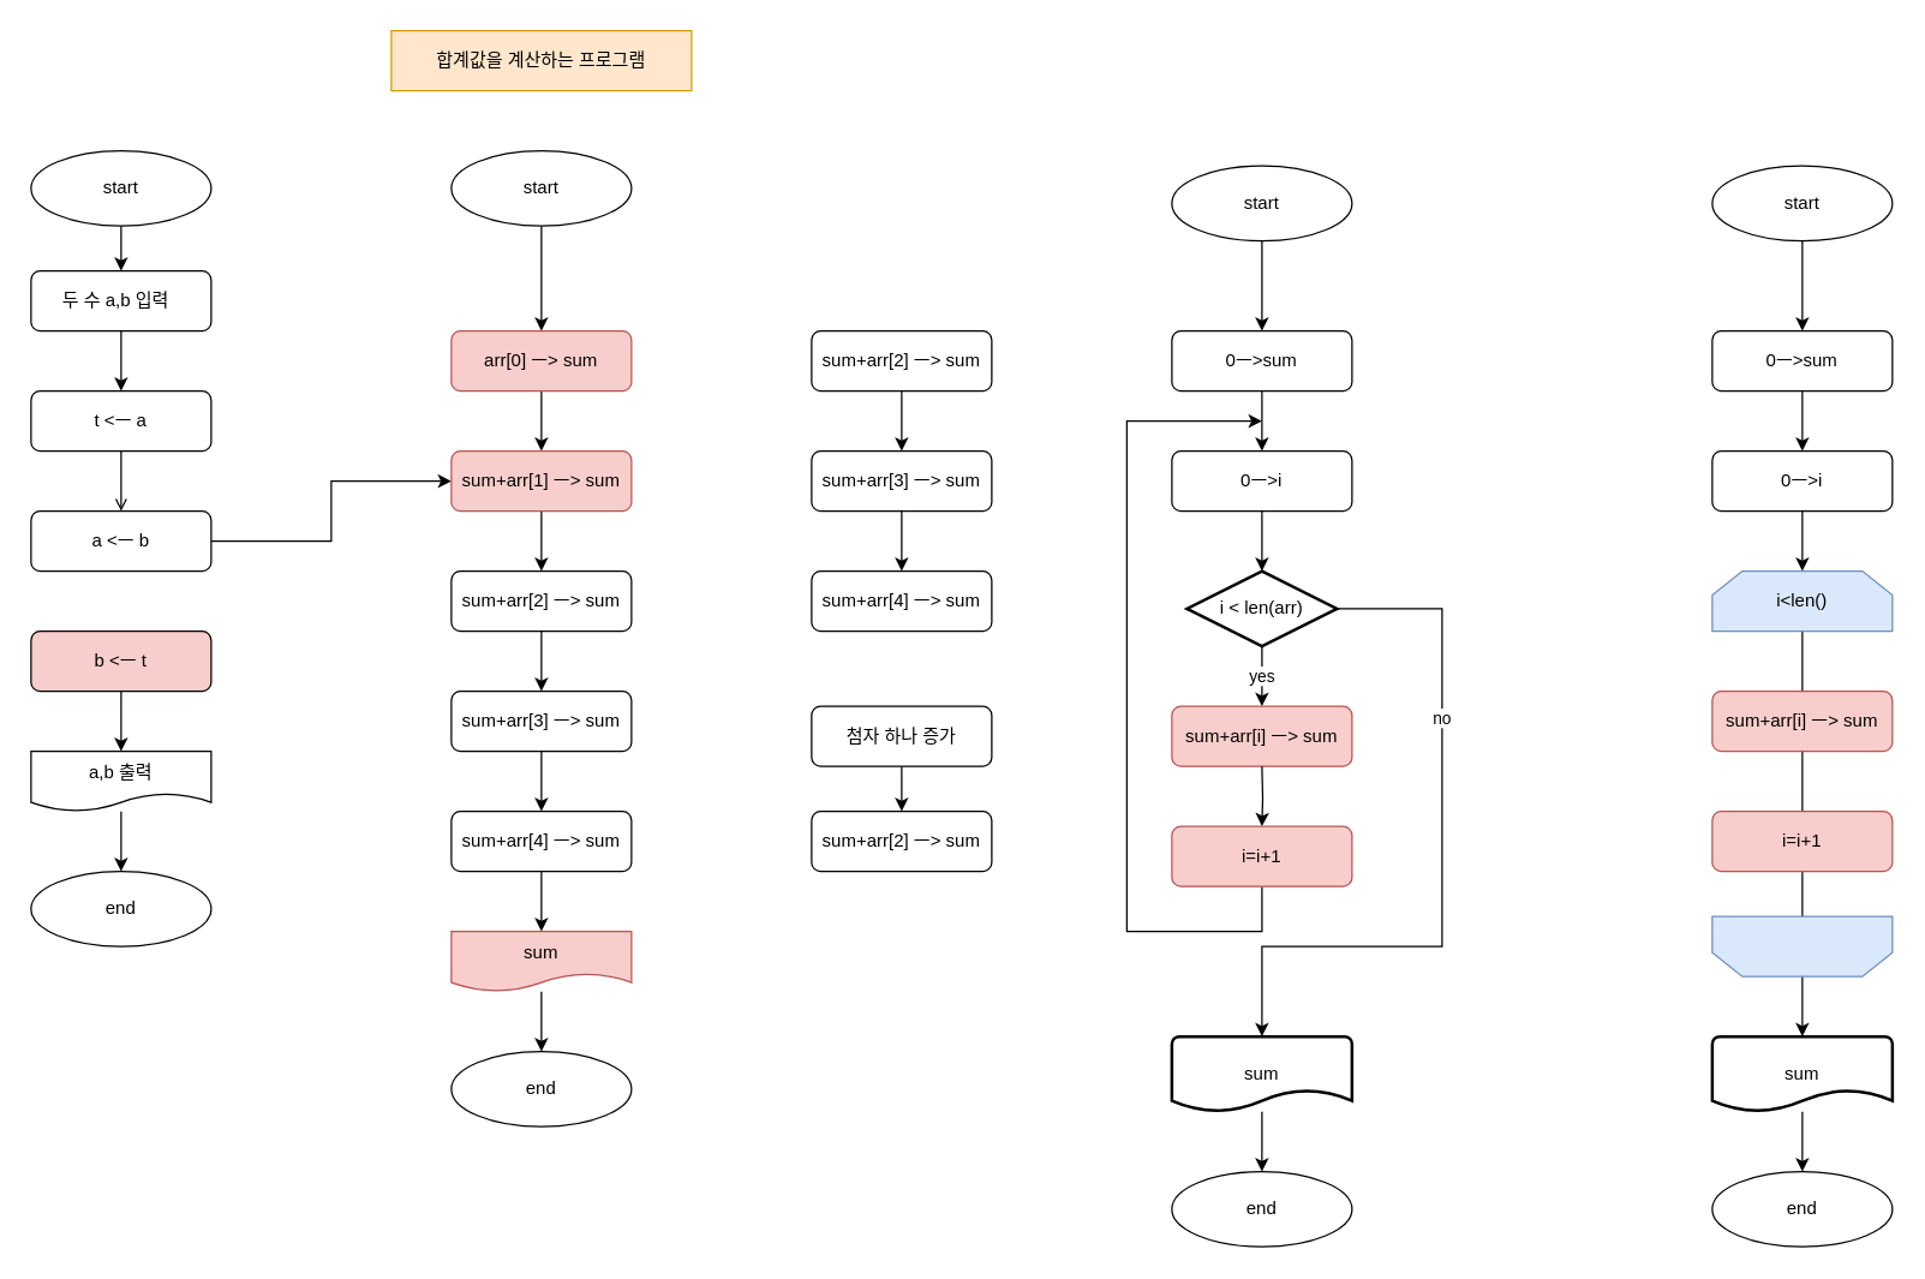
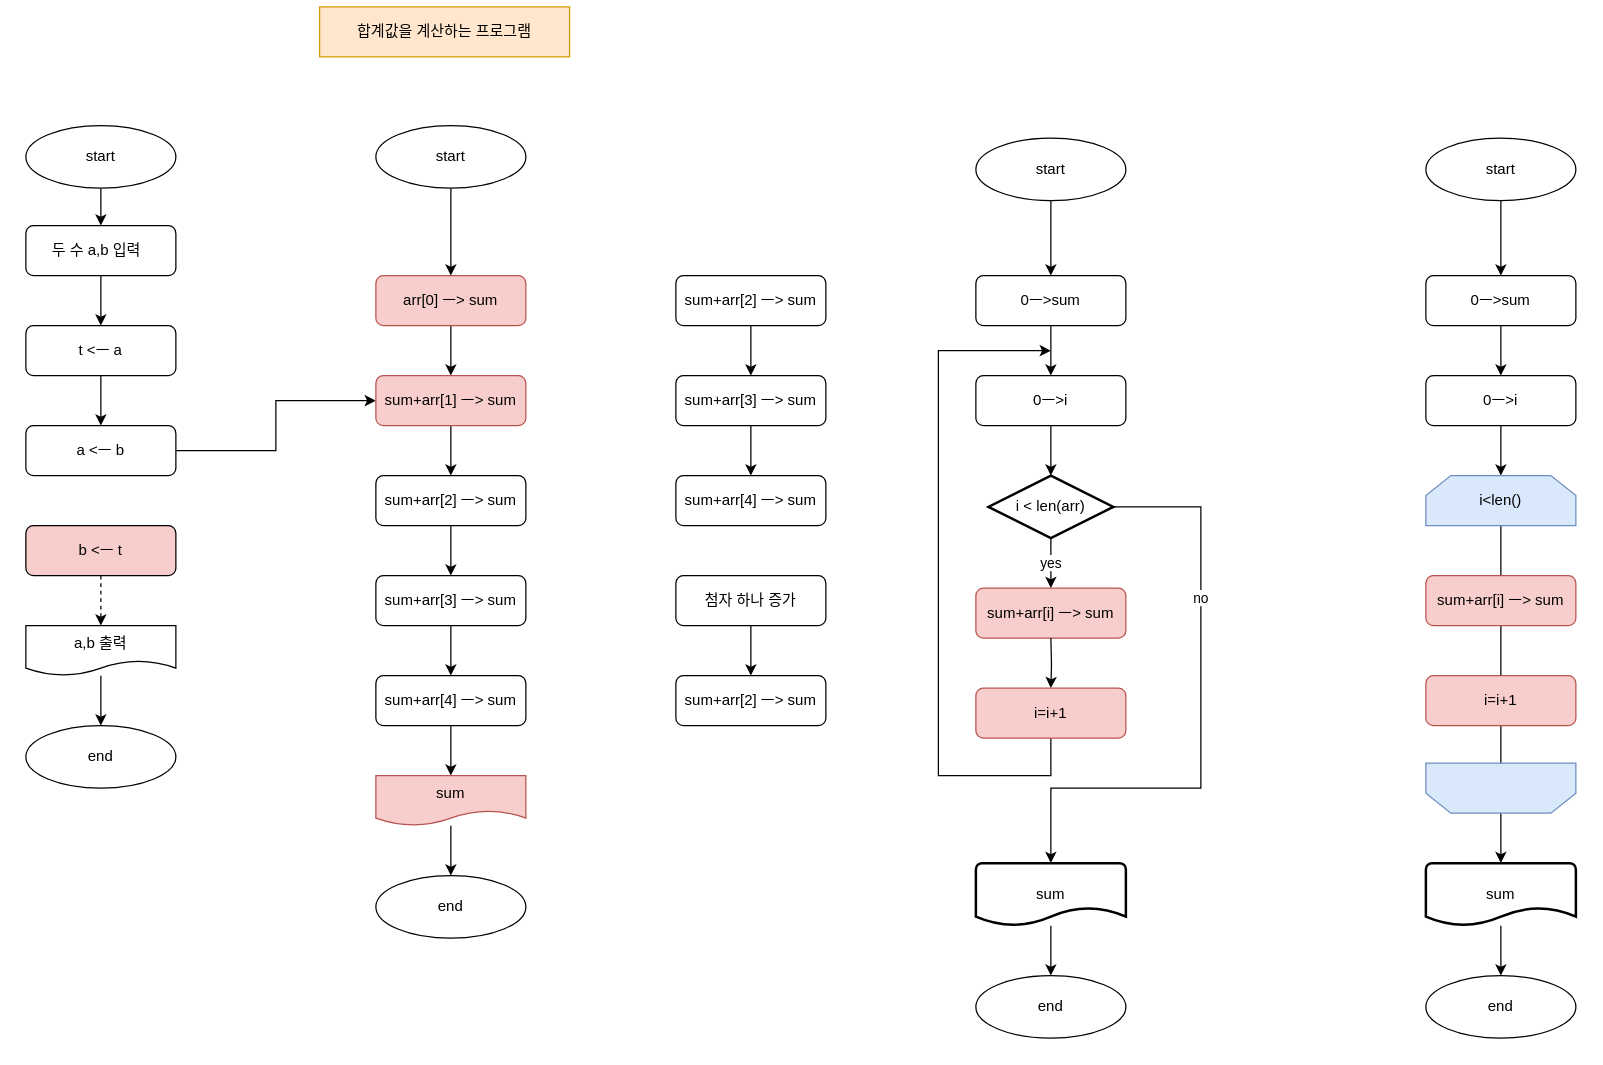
- <mxCell id="15" value="합계값을 계산하는 프로그램" style="rounded=0;whiteSpace=wrap;html=1;fillColor=#ffe6cc;strokeColor=#d79b00;" vertex="1" parent="1"><mxGeometry x="260" y="20" width="200" height="40" as="geometry" /></mxCell>
+ <mxCell id="15" value="합계값을 계산하는 프로그램" style="rounded=0;whiteSpace=wrap;html=1;fillColor=#ffe6cc;strokeColor=#d79b00;" vertex="1" parent="1"><mxGeometry x="255" y="5" width="200" height="40" as="geometry" /></mxCell>
- <mxCell id="7" style="edgeStyle=orthogonalEdgeStyle;rounded=0;orthogonalLoop=1;jettySize=auto;html=1;endArrow=open;" edge="1" parent="1" source="8" target="10"><mxGeometry relative="1" as="geometry" /></mxCell>
+ <mxCell id="7" style="edgeStyle=orthogonalEdgeStyle;rounded=0;orthogonalLoop=1;jettySize=auto;html=1;" edge="1" parent="1" source="8" target="10"><mxGeometry relative="1" as="geometry" /></mxCell>
- <mxCell id="11" style="edgeStyle=orthogonalEdgeStyle;rounded=0;orthogonalLoop=1;jettySize=auto;html=1;" edge="1" parent="1" source="12" target="14"><mxGeometry relative="1" as="geometry" /></mxCell>
+ <mxCell id="11" style="edgeStyle=orthogonalEdgeStyle;rounded=0;orthogonalLoop=1;jettySize=auto;html=1;dashed=1;" edge="1" parent="1" source="12" target="14"><mxGeometry relative="1" as="geometry" /></mxCell>
- <mxCell id="37" value="첨자 하나 증가" style="rounded=1;whiteSpace=wrap;html=1;" vertex="1" parent="1"><mxGeometry x="540" y="470" width="120" height="40" as="geometry" /></mxCell>
+ <mxCell id="37" value="첨자 하나 증가" style="rounded=1;whiteSpace=wrap;html=1;" vertex="1" parent="1"><mxGeometry x="540" y="460" width="120" height="40" as="geometry" /></mxCell>
